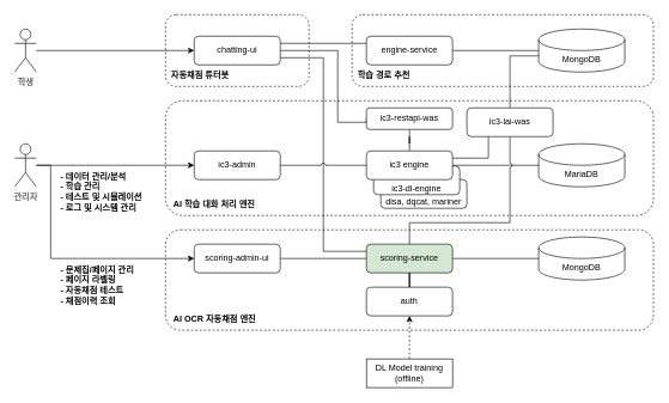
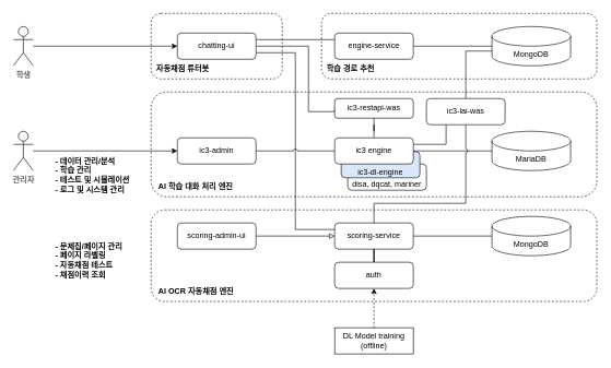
- <mxCell id="7" value="ic3-dl-engine" style="rounded=1;whiteSpace=wrap;html=1;verticalAlign=bottom;" vertex="1" parent="1"><mxGeometry x="520" y="231" width="120" height="40" as="geometry" /></mxCell>
+ <mxCell id="7" value="ic3-dl-engine" style="rounded=1;whiteSpace=wrap;html=1;verticalAlign=bottom;fillColor=#dae8fc;" vertex="1" parent="1"><mxGeometry x="520" y="231" width="120" height="40" as="geometry" /></mxCell>
- <mxCell id="38" style="edgeStyle=orthogonalEdgeStyle;rounded=0;jumpStyle=arc;orthogonalLoop=1;jettySize=auto;html=1;entryX=0;entryY=0.5;entryDx=0;entryDy=0;fontColor=#666666;endArrow=classic;endFill=1;" edge="1" parent="1" source="39" target="14"><mxGeometry relative="1" as="geometry"><Array as="points"><mxPoint x="70" y="230" /><mxPoint x="70" y="360" /></Array></mxGeometry></mxCell>
- <mxCell id="13" style="edgeStyle=orthogonalEdgeStyle;rounded=0;orthogonalLoop=1;jettySize=auto;html=1;entryX=0;entryY=0.5;entryDx=0;entryDy=0;endArrow=none;endFill=0;" edge="1" parent="1" source="14" target="27"><mxGeometry relative="1" as="geometry" /></mxCell>
+ <mxCell id="13" style="edgeStyle=orthogonalEdgeStyle;rounded=0;orthogonalLoop=1;jettySize=auto;html=1;entryX=0;entryY=0.5;entryDx=0;entryDy=0;endArrow=block;endFill=0;" edge="1" parent="1" source="14" target="27"><mxGeometry relative="1" as="geometry" /></mxCell>
- <mxCell id="27" value="scoring-service" style="rounded=1;whiteSpace=wrap;html=1;fillColor=#d5e8d4;" vertex="1" parent="1"><mxGeometry x="510" y="340" width="120" height="40" as="geometry" /></mxCell>
+ <mxCell id="27" value="scoring-service" style="rounded=1;whiteSpace=wrap;html=1;" vertex="1" parent="1"><mxGeometry x="510" y="340" width="120" height="40" as="geometry" /></mxCell>
